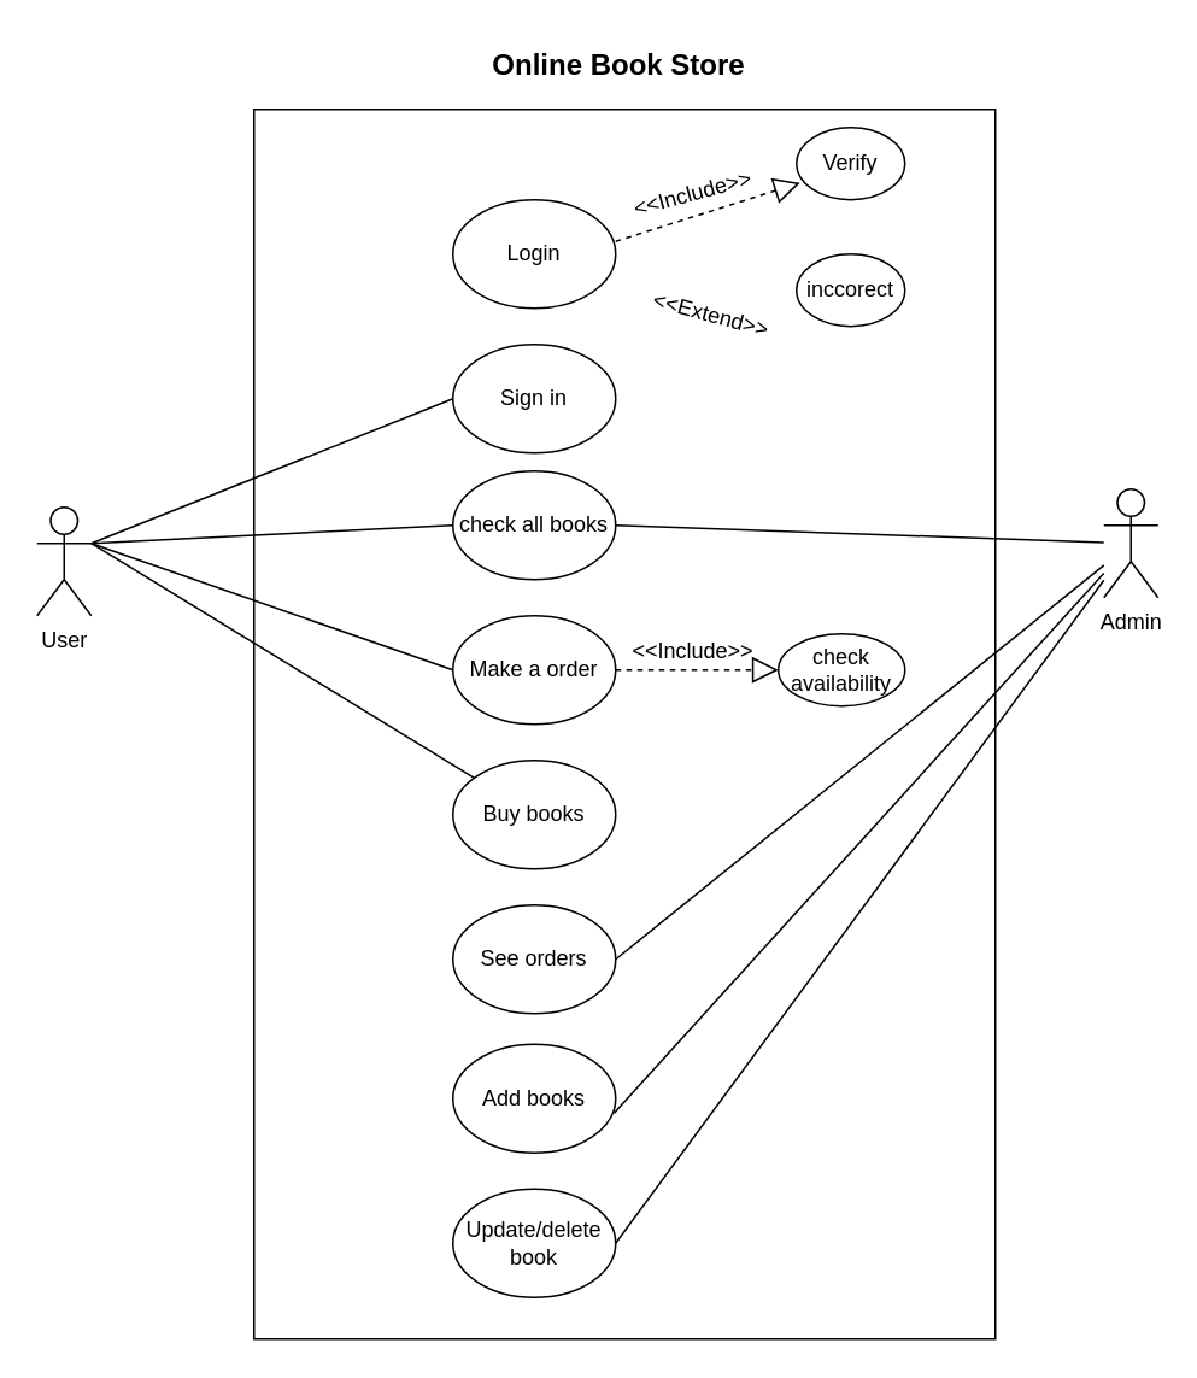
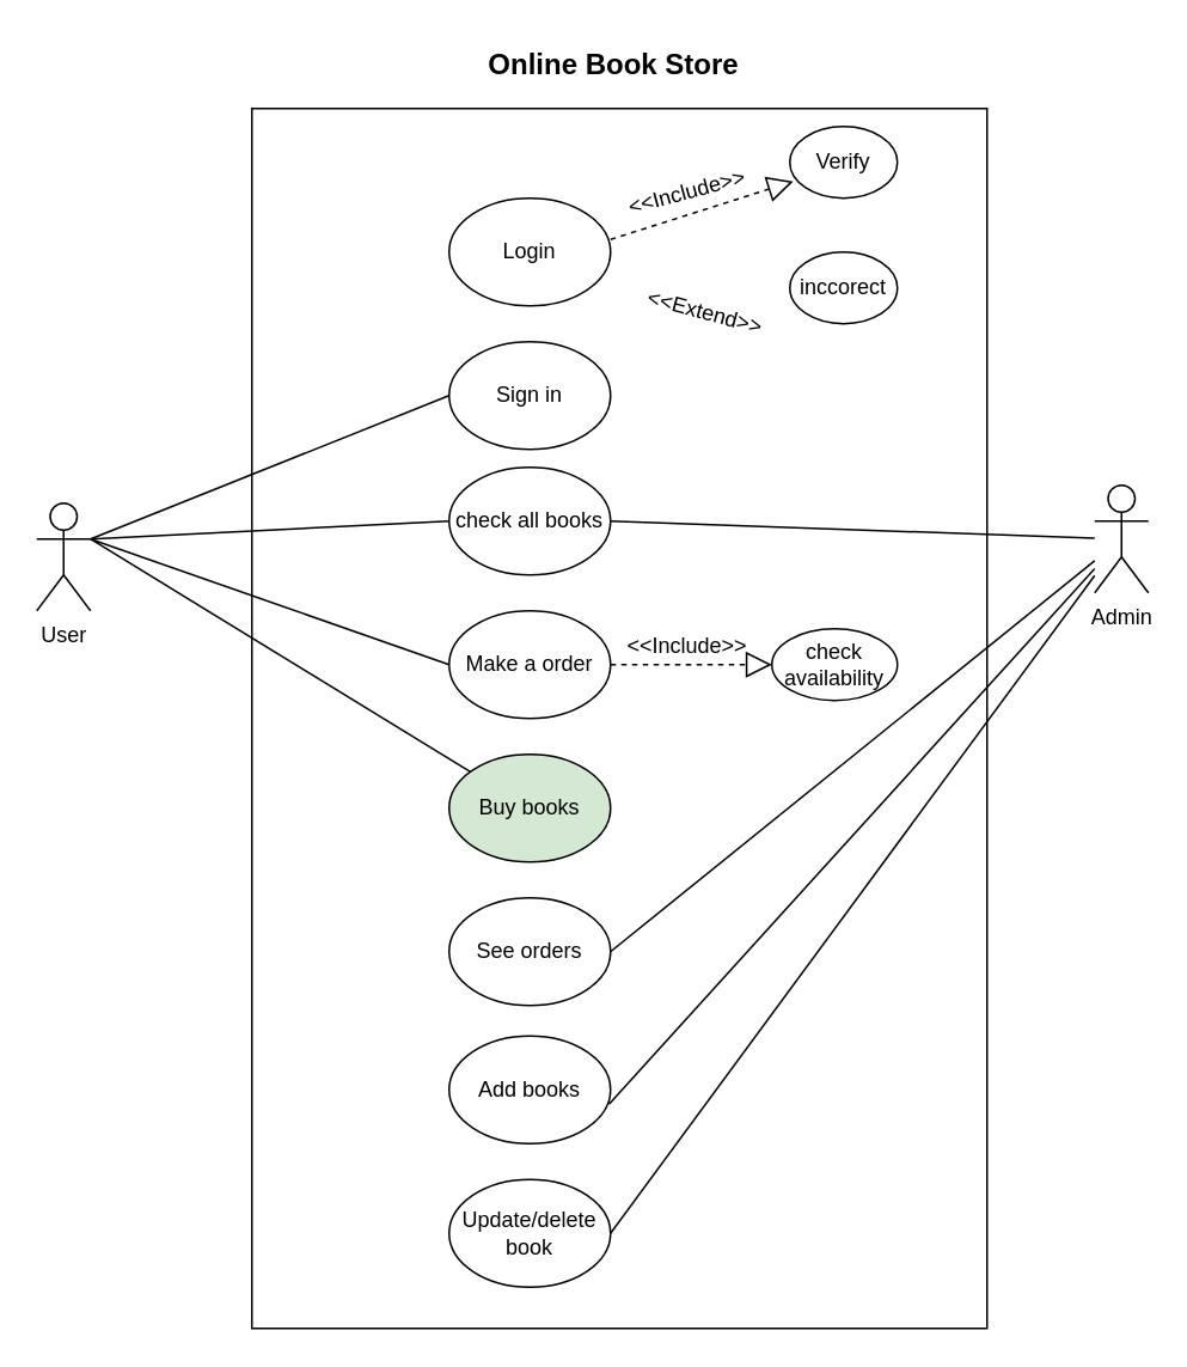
- <mxCell id="9" value="Buy books" style="ellipse;whiteSpace=wrap;html=1;" vertex="1" parent="1"><mxGeometry x="250" y="420" width="90" height="60" as="geometry" /></mxCell>
+ <mxCell id="9" value="Buy books" style="ellipse;whiteSpace=wrap;html=1;fillColor=#d5e8d4;" vertex="1" parent="1"><mxGeometry x="250" y="420" width="90" height="60" as="geometry" /></mxCell>
